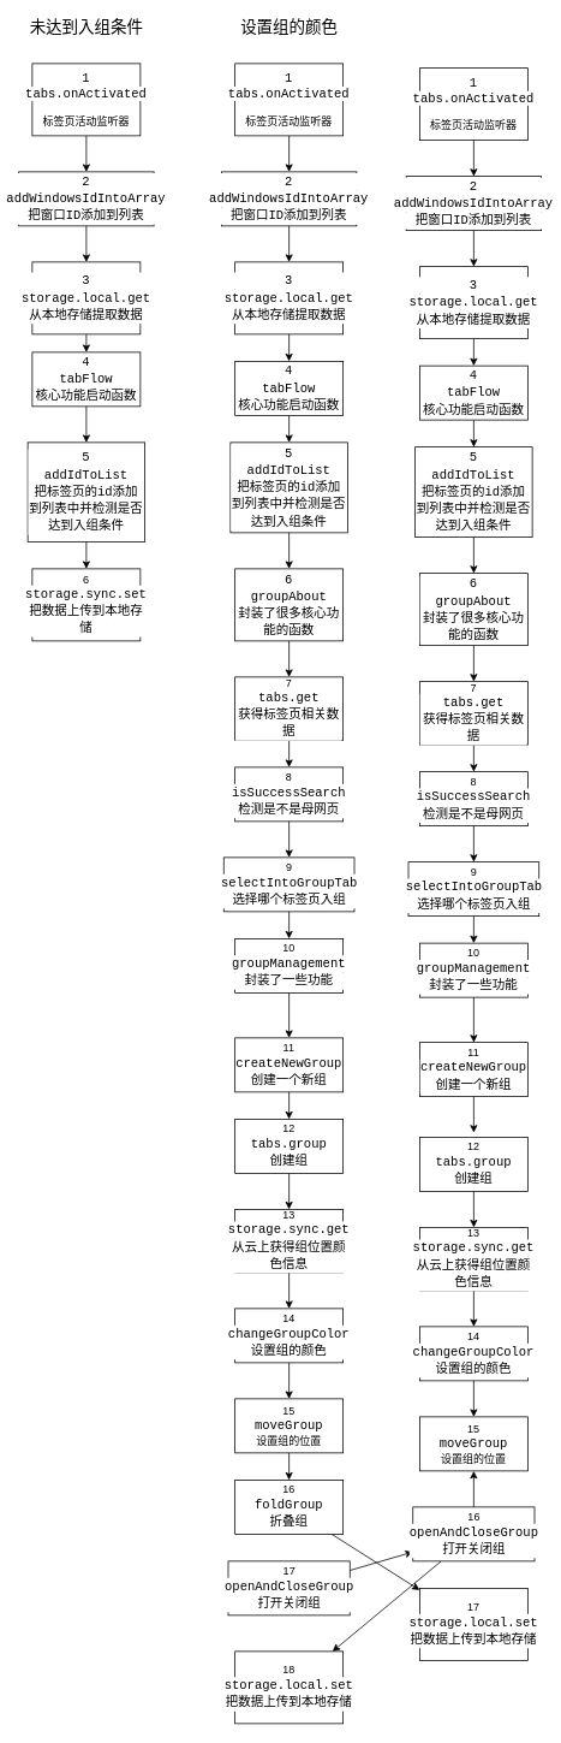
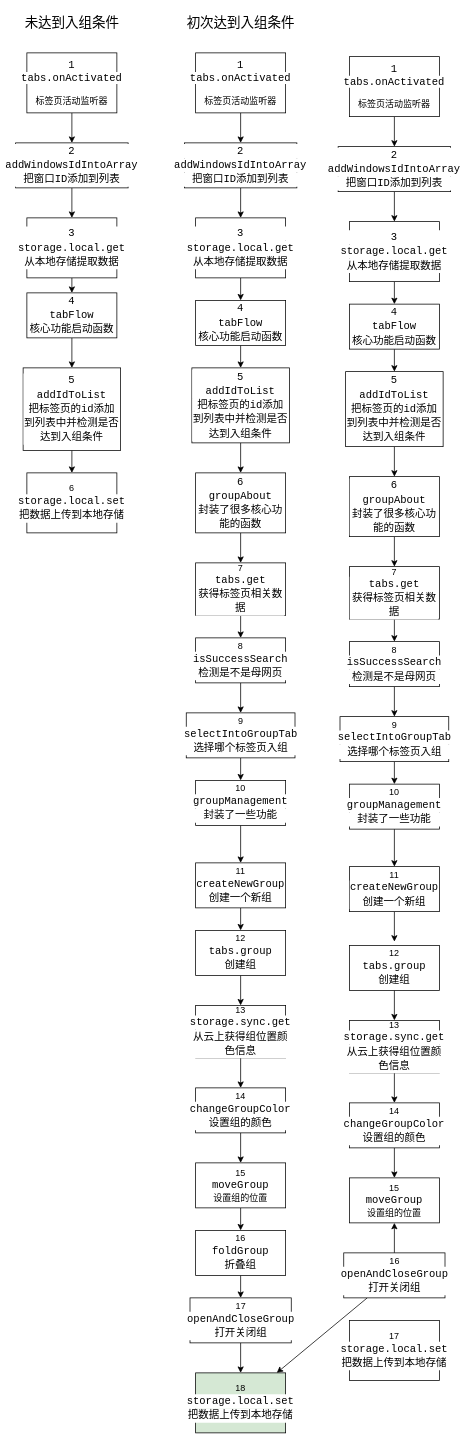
- <mxCell id="17" value="&lt;font style=&quot;font-size: 18px&quot;&gt;设置组的颜色&lt;/font&gt;" style="text;html=1;resizable=0;autosize=1;align=center;verticalAlign=middle;points=[];fillColor=none;strokeColor=none;rounded=0;" vertex="1" parent="1"><mxGeometry x="240" y="20" width="160" height="20" as="geometry" /></mxCell>
+ <mxCell id="17" value="&lt;font style=&quot;font-size: 18px&quot;&gt;初次达到入组条件&lt;/font&gt;" style="text;html=1;resizable=0;autosize=1;align=center;verticalAlign=middle;points=[];fillColor=none;strokeColor=none;rounded=0;" vertex="1" parent="1"><mxGeometry x="240" y="20" width="160" height="20" as="geometry" /></mxCell>
- <mxCell id="26" value="6&lt;br&gt;&lt;div style=&quot;background-color: rgb(255 , 255 , 255) ; font-family: &amp;#34;d2coding&amp;#34; , &amp;#34;consolas&amp;#34; , &amp;#34;courier new&amp;#34; , monospace , &amp;#34;consolas&amp;#34; , &amp;#34;courier new&amp;#34; , monospace ; font-size: 14px ; line-height: 19px&quot;&gt;storage.sync.set&lt;/div&gt;&lt;div style=&quot;background-color: rgb(255 , 255 , 255) ; font-family: &amp;#34;d2coding&amp;#34; , &amp;#34;consolas&amp;#34; , &amp;#34;courier new&amp;#34; , monospace , &amp;#34;consolas&amp;#34; , &amp;#34;courier new&amp;#34; , monospace ; font-size: 14px ; line-height: 19px&quot;&gt;把数据上传到本地存储&lt;/div&gt;" style="whiteSpace=wrap;html=1;" vertex="1" parent="1"><mxGeometry x="35" y="630" width="120" height="80" as="geometry" /></mxCell>
+ <mxCell id="26" value="6&lt;br&gt;&lt;div style=&quot;background-color: rgb(255 , 255 , 255) ; font-family: &amp;#34;d2coding&amp;#34; , &amp;#34;consolas&amp;#34; , &amp;#34;courier new&amp;#34; , monospace , &amp;#34;consolas&amp;#34; , &amp;#34;courier new&amp;#34; , monospace ; font-size: 14px ; line-height: 19px&quot;&gt;storage.local.set&lt;/div&gt;&lt;div style=&quot;background-color: rgb(255 , 255 , 255) ; font-family: &amp;#34;d2coding&amp;#34; , &amp;#34;consolas&amp;#34; , &amp;#34;courier new&amp;#34; , monospace , &amp;#34;consolas&amp;#34; , &amp;#34;courier new&amp;#34; , monospace ; font-size: 14px ; line-height: 19px&quot;&gt;把数据上传到本地存储&lt;/div&gt;" style="whiteSpace=wrap;html=1;" vertex="1" parent="1"><mxGeometry x="35" y="630" width="120" height="80" as="geometry" /></mxCell>
- <mxCell id="37" value="" style="edgeStyle=none;html=1;" edge="1" parent="1" source="38" target="82"><mxGeometry relative="1" as="geometry" /></mxCell>
+ <mxCell id="37" value="" style="edgeStyle=none;html=1;" edge="1" parent="1" source="38" target="40"><mxGeometry relative="1" as="geometry" /></mxCell>
- <mxCell id="39" value="" style="edgeStyle=none;html=1;" edge="1" parent="1" source="40" target="80"><mxGeometry relative="1" as="geometry" /></mxCell>
+ <mxCell id="39" value="" style="edgeStyle=none;html=1;" edge="1" parent="1" source="40" target="81"><mxGeometry relative="1" as="geometry" /></mxCell>
- <mxCell id="81" value="18&lt;br&gt;&lt;div style=&quot;background-color: rgb(255 , 255 , 255) ; font-family: &amp;#34;d2coding&amp;#34; , &amp;#34;consolas&amp;#34; , &amp;#34;courier new&amp;#34; , monospace , &amp;#34;consolas&amp;#34; , &amp;#34;courier new&amp;#34; , monospace ; font-size: 14px ; line-height: 19px&quot;&gt;storage.local.set&lt;/div&gt;&lt;div style=&quot;background-color: rgb(255 , 255 , 255) ; font-family: &amp;#34;d2coding&amp;#34; , &amp;#34;consolas&amp;#34; , &amp;#34;courier new&amp;#34; , monospace , &amp;#34;consolas&amp;#34; , &amp;#34;courier new&amp;#34; , monospace ; font-size: 14px ; line-height: 19px&quot;&gt;把数据上传到本地存储&lt;/div&gt;" style="whiteSpace=wrap;html=1;" vertex="1" parent="1"><mxGeometry x="260" y="1830" width="120" height="80" as="geometry" /></mxCell>
+ <mxCell id="81" value="18&lt;br&gt;&lt;div style=&quot;background-color: rgb(255 , 255 , 255) ; font-family: &amp;#34;d2coding&amp;#34; , &amp;#34;consolas&amp;#34; , &amp;#34;courier new&amp;#34; , monospace , &amp;#34;consolas&amp;#34; , &amp;#34;courier new&amp;#34; , monospace ; font-size: 14px ; line-height: 19px&quot;&gt;storage.local.set&lt;/div&gt;&lt;div style=&quot;background-color: rgb(255 , 255 , 255) ; font-family: &amp;#34;d2coding&amp;#34; , &amp;#34;consolas&amp;#34; , &amp;#34;courier new&amp;#34; , monospace , &amp;#34;consolas&amp;#34; , &amp;#34;courier new&amp;#34; , monospace ; font-size: 14px ; line-height: 19px&quot;&gt;把数据上传到本地存储&lt;/div&gt;" style="whiteSpace=wrap;html=1;fillColor=#d5e8d4;" vertex="1" parent="1"><mxGeometry x="260" y="1830" width="120" height="80" as="geometry" /></mxCell>
